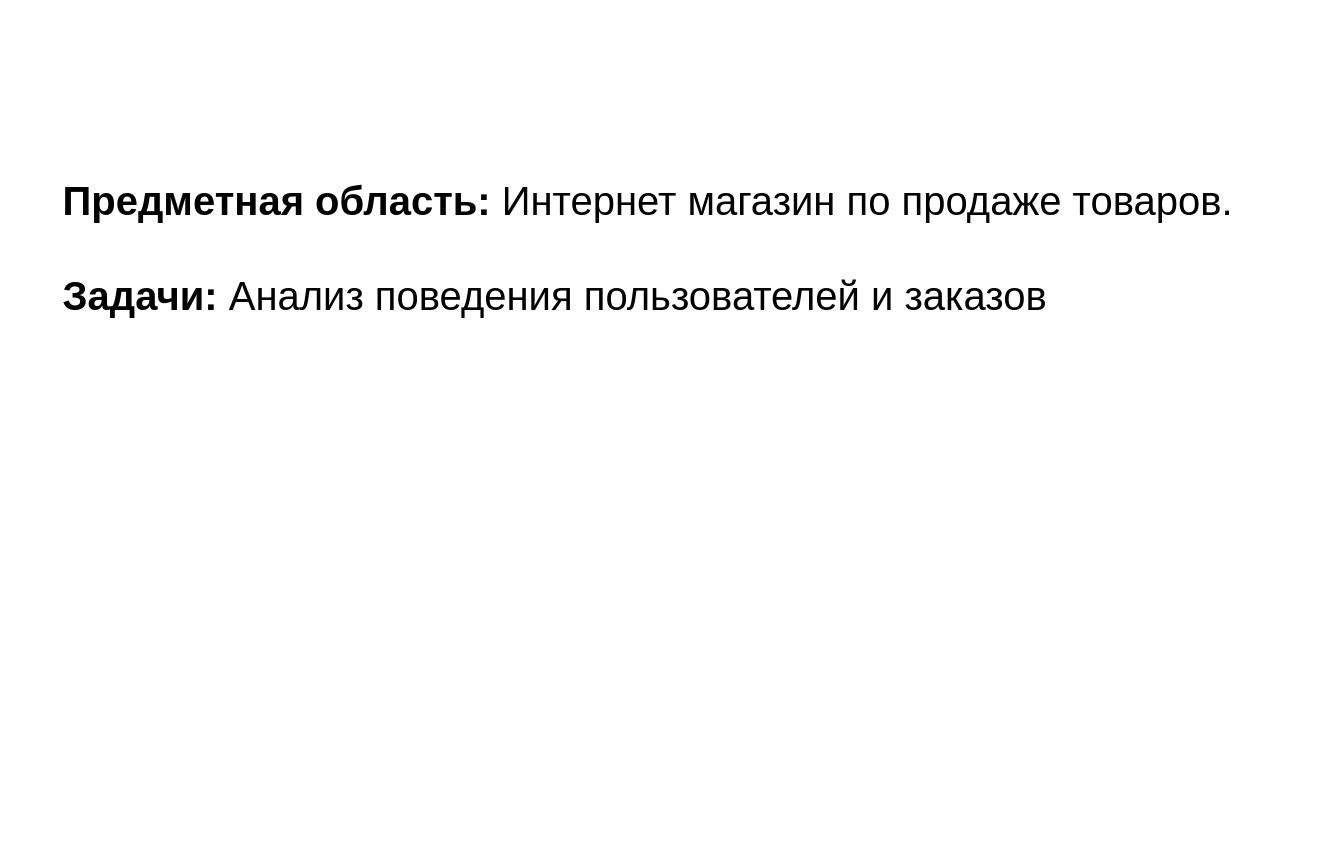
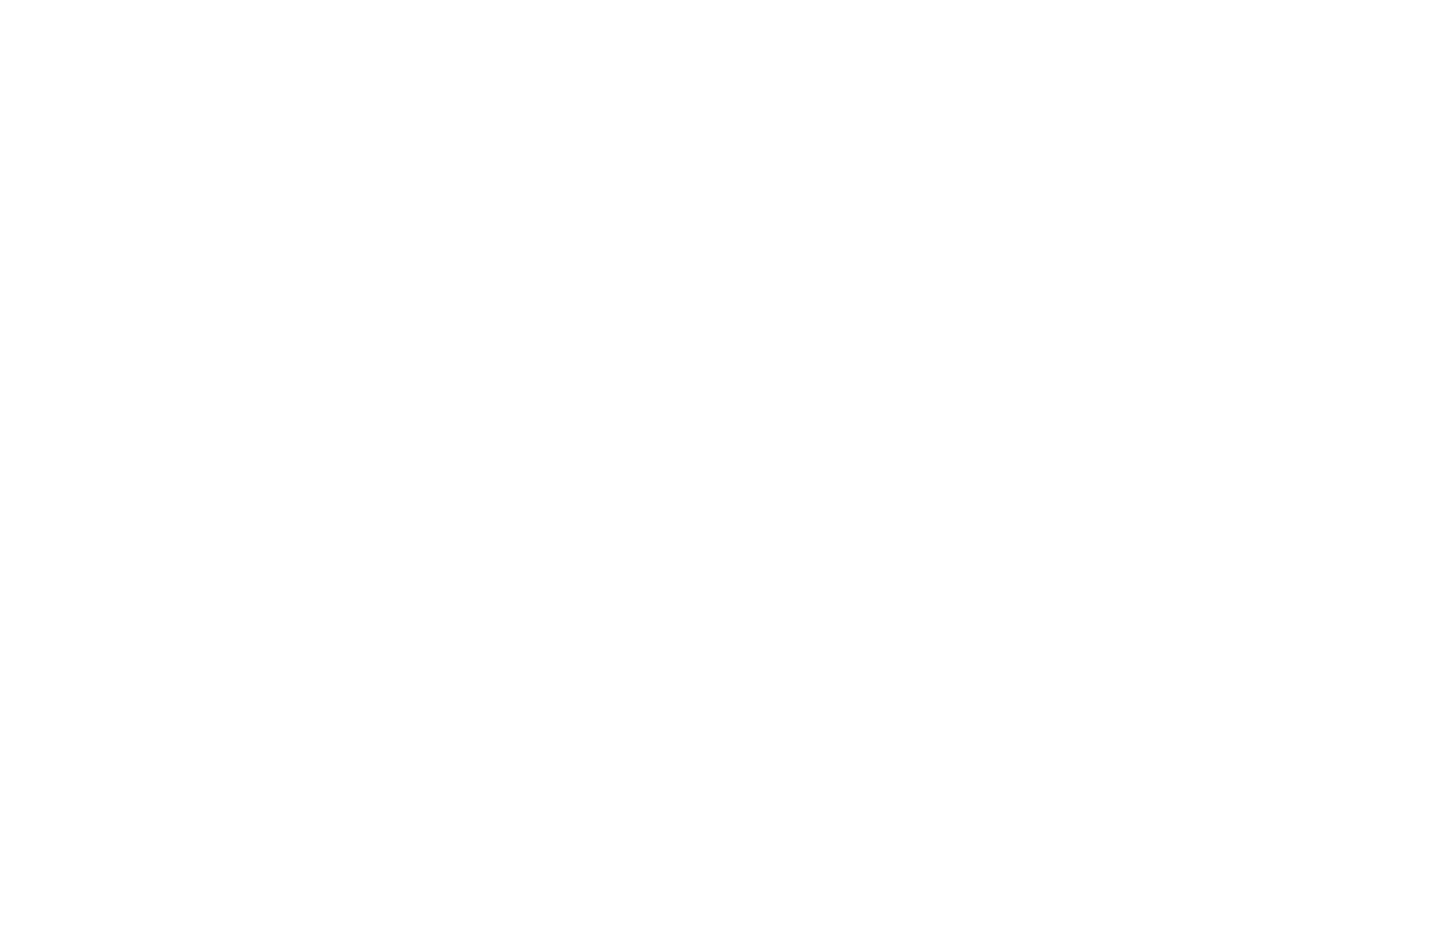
- <mxCell id="2" value="&lt;h1&gt;&lt;br&gt;&lt;/h1&gt;&lt;p style=&quot;margin: 0cm; font-size: 12pt; font-family: Calibri, sans-serif;&quot; class=&quot;MsoNormal&quot;&gt;&lt;span lang=&quot;RU&quot;&gt;&lt;b&gt;Предметная область:&lt;/b&gt; Интернет магазин по продаже товаров.&lt;/span&gt;&lt;/p&gt;&lt;p style=&quot;margin: 0cm; font-size: 12pt; font-family: Calibri, sans-serif;&quot; class=&quot;MsoNormal&quot;&gt;&lt;span lang=&quot;RU&quot;&gt;&amp;nbsp;&lt;/span&gt;&lt;/p&gt;&lt;p style=&quot;margin: 0cm; font-size: 12pt; font-family: Calibri, sans-serif;&quot; class=&quot;MsoNormal&quot;&gt;&lt;span lang=&quot;RU&quot;&gt;&lt;b&gt;Задачи: &lt;/b&gt;Анализ поведения пользователей и заказов&lt;/span&gt;&lt;/p&gt;&lt;p style=&quot;margin: 0cm; font-size: 12pt; font-family: Calibri, sans-serif;&quot; class=&quot;MsoNormal&quot;&gt;&lt;br&gt;&lt;/p&gt;" style="text;html=1;strokeColor=none;fillColor=none;spacing=5;spacingTop=-20;whiteSpace=wrap;overflow=hidden;rounded=0;" parent="1" vertex="1"><mxGeometry x="20" y="20" width="486" height="297" as="geometry" /></mxCell>
